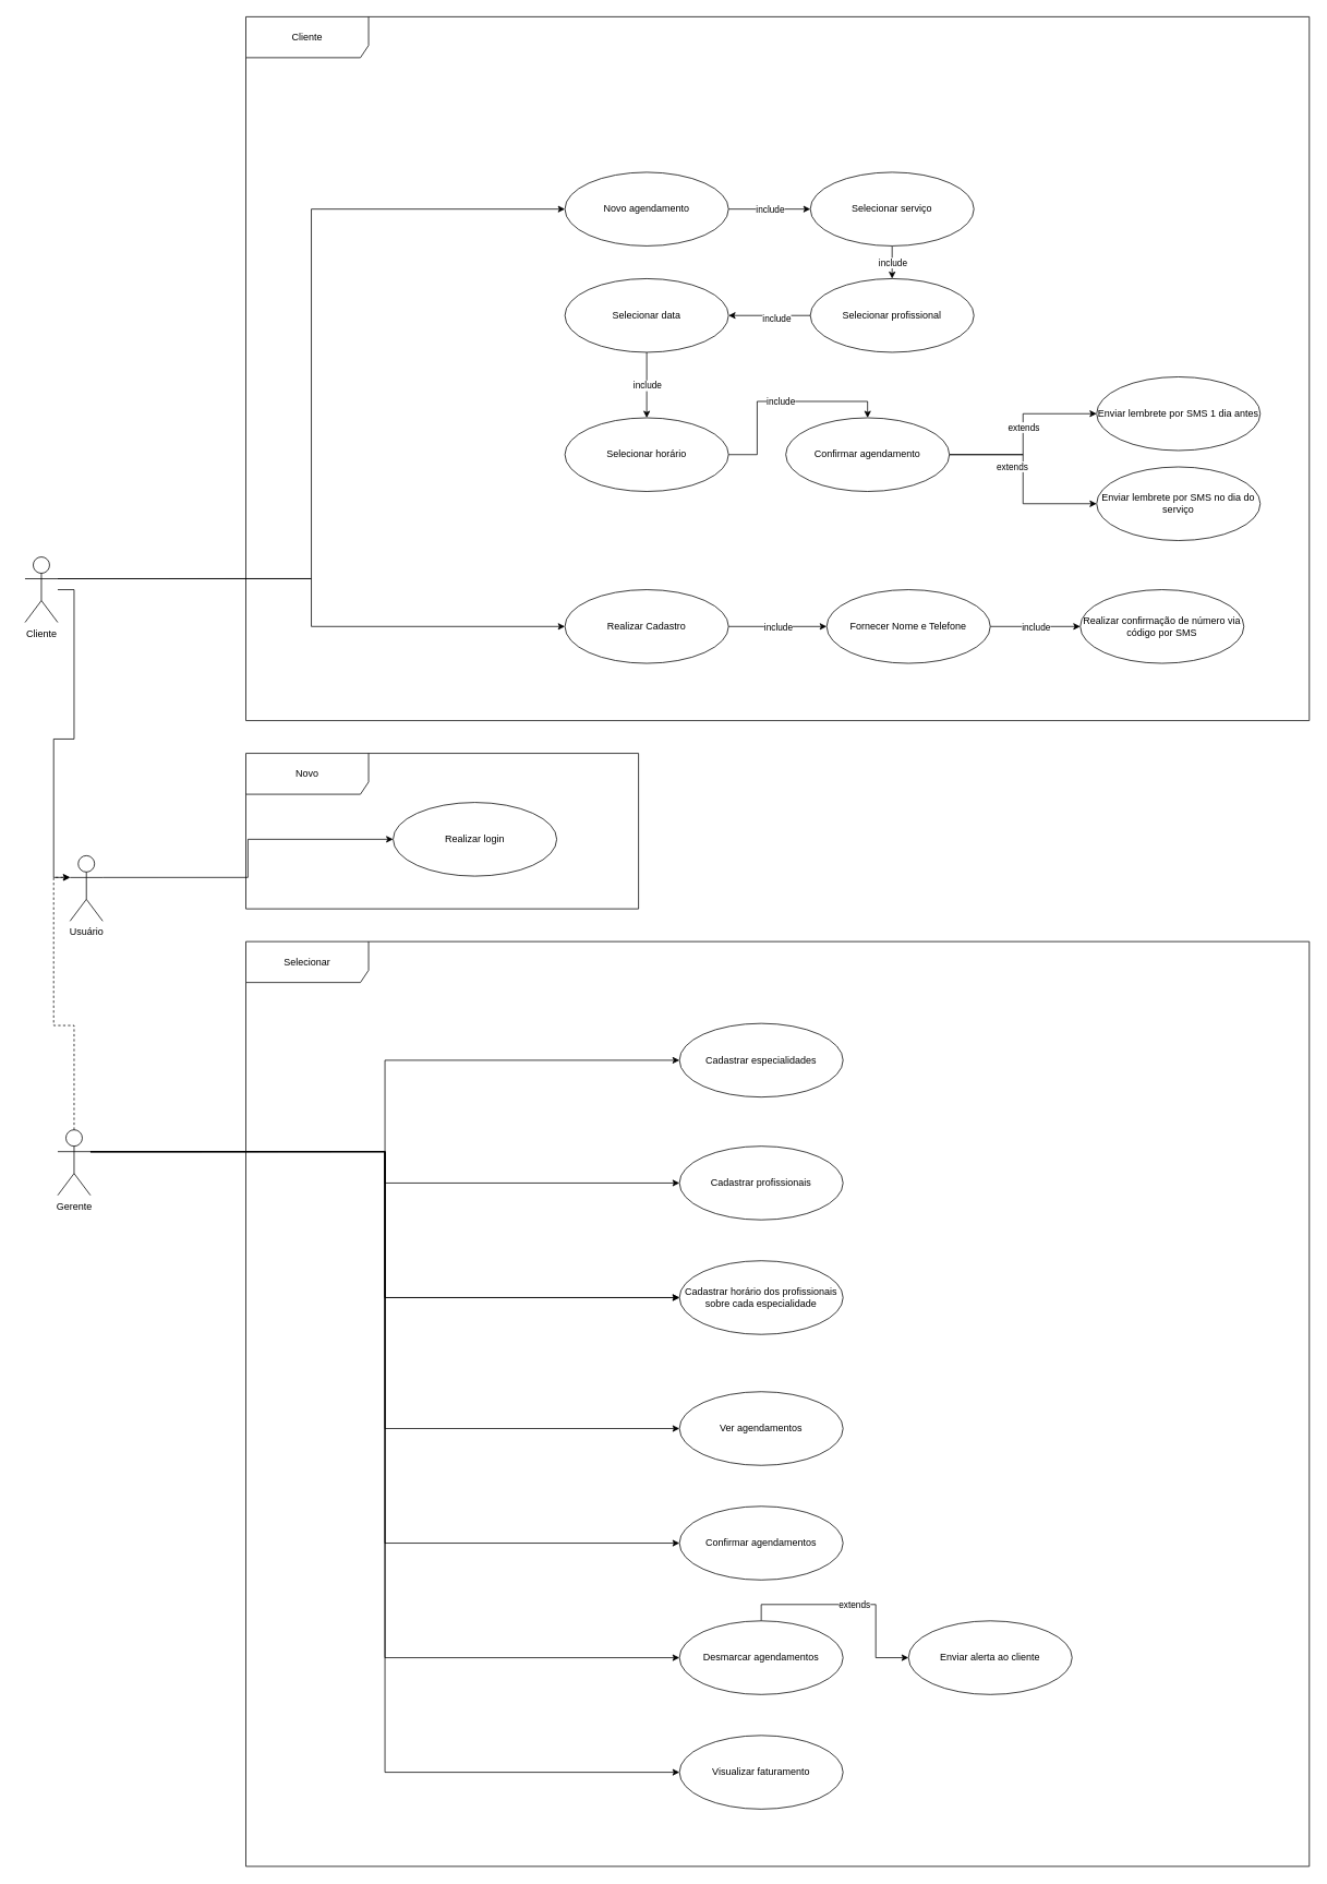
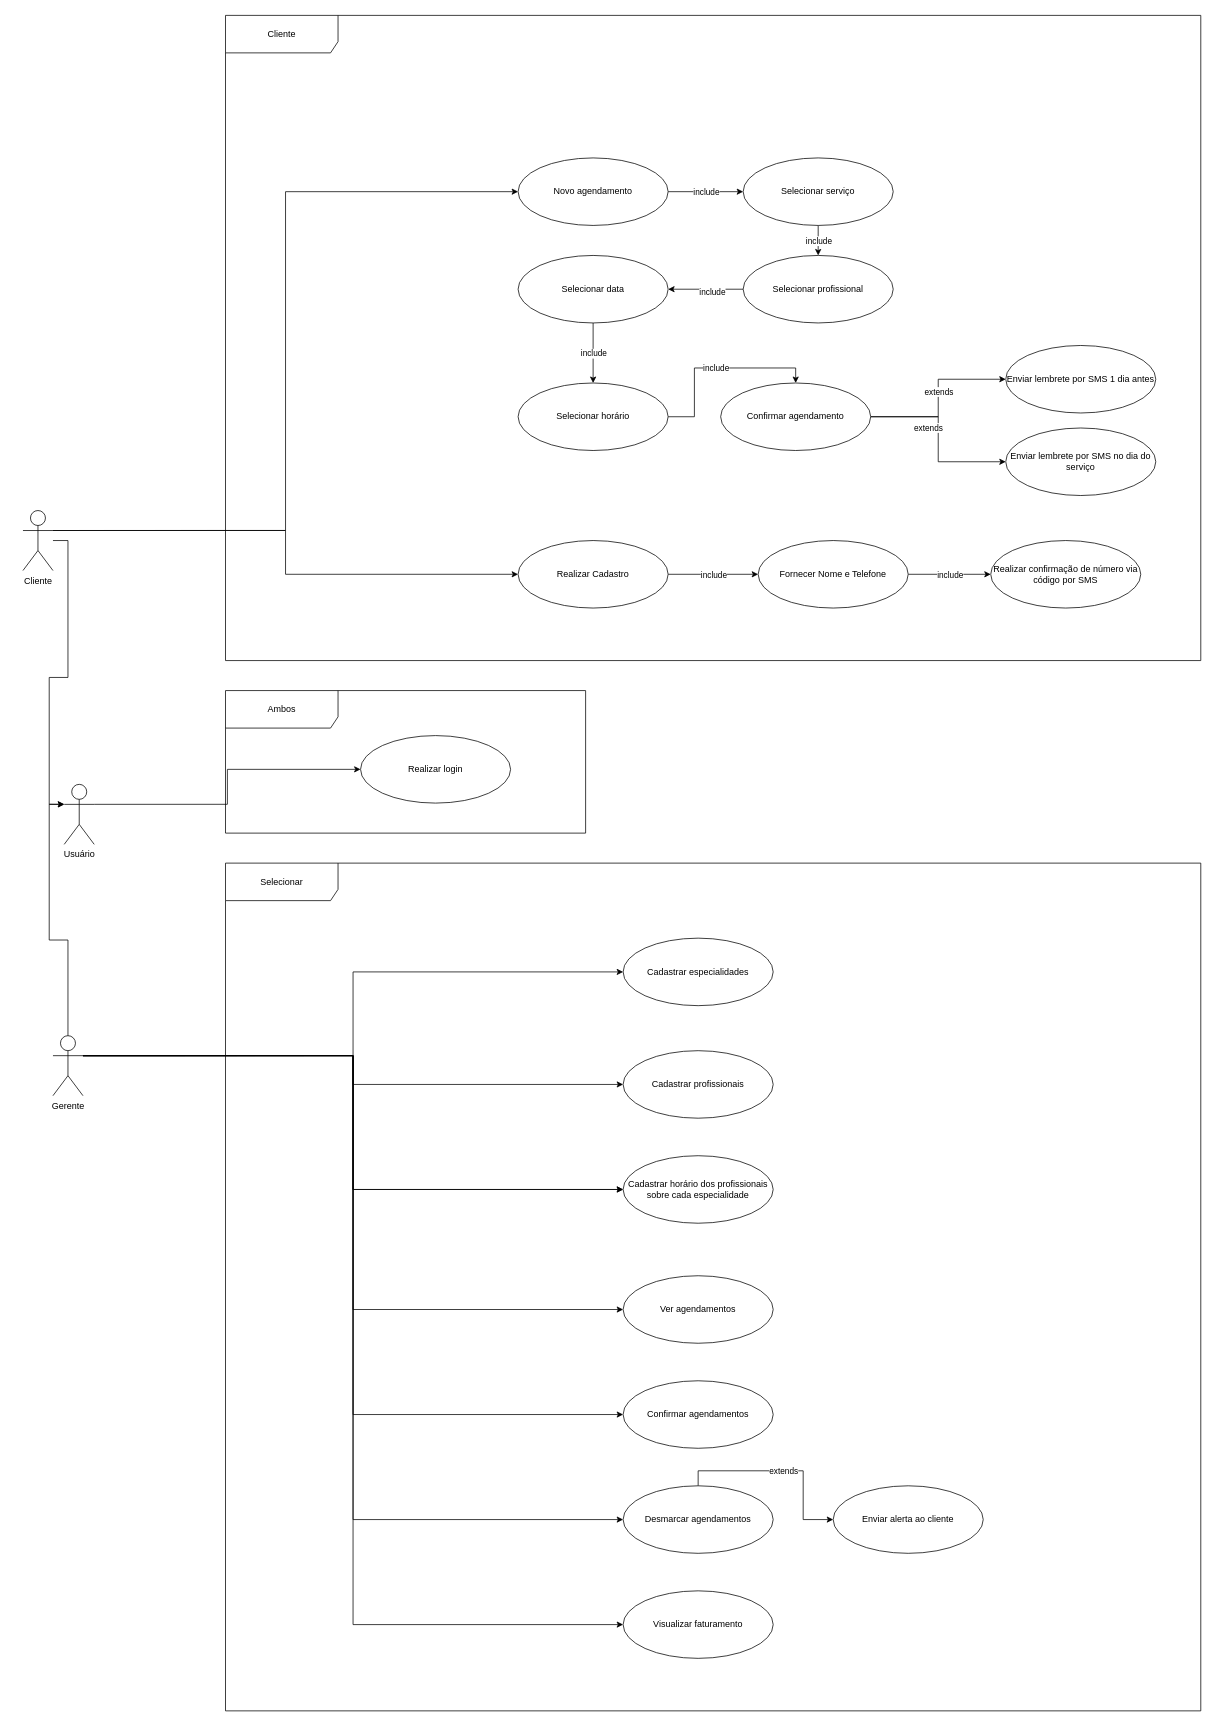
- <mxCell id="61" value="Novo" style="shape=umlFrame;whiteSpace=wrap;html=1;pointerEvents=0;width=150;height=50;" vertex="1" parent="2"><mxGeometry x="280" y="900" width="480" height="190" as="geometry" /></mxCell>
+ <mxCell id="61" value="Ambos" style="shape=umlFrame;whiteSpace=wrap;html=1;pointerEvents=0;width=150;height=50;" vertex="1" parent="2"><mxGeometry x="280" y="900" width="480" height="190" as="geometry" /></mxCell>
- <mxCell id="45" style="edgeStyle=orthogonalEdgeStyle;rounded=0;orthogonalLoop=1;jettySize=auto;html=1;entryX=0;entryY=0.333;entryDx=0;entryDy=0;entryPerimeter=0;dashed=1;" parent="2" source="33" target="44" edge="1"><mxGeometry relative="1" as="geometry" /></mxCell>
+ <mxCell id="45" style="edgeStyle=orthogonalEdgeStyle;rounded=0;orthogonalLoop=1;jettySize=auto;html=1;entryX=0;entryY=0.333;entryDx=0;entryDy=0;entryPerimeter=0;" parent="2" source="33" target="44" edge="1"><mxGeometry relative="1" as="geometry" /></mxCell>
